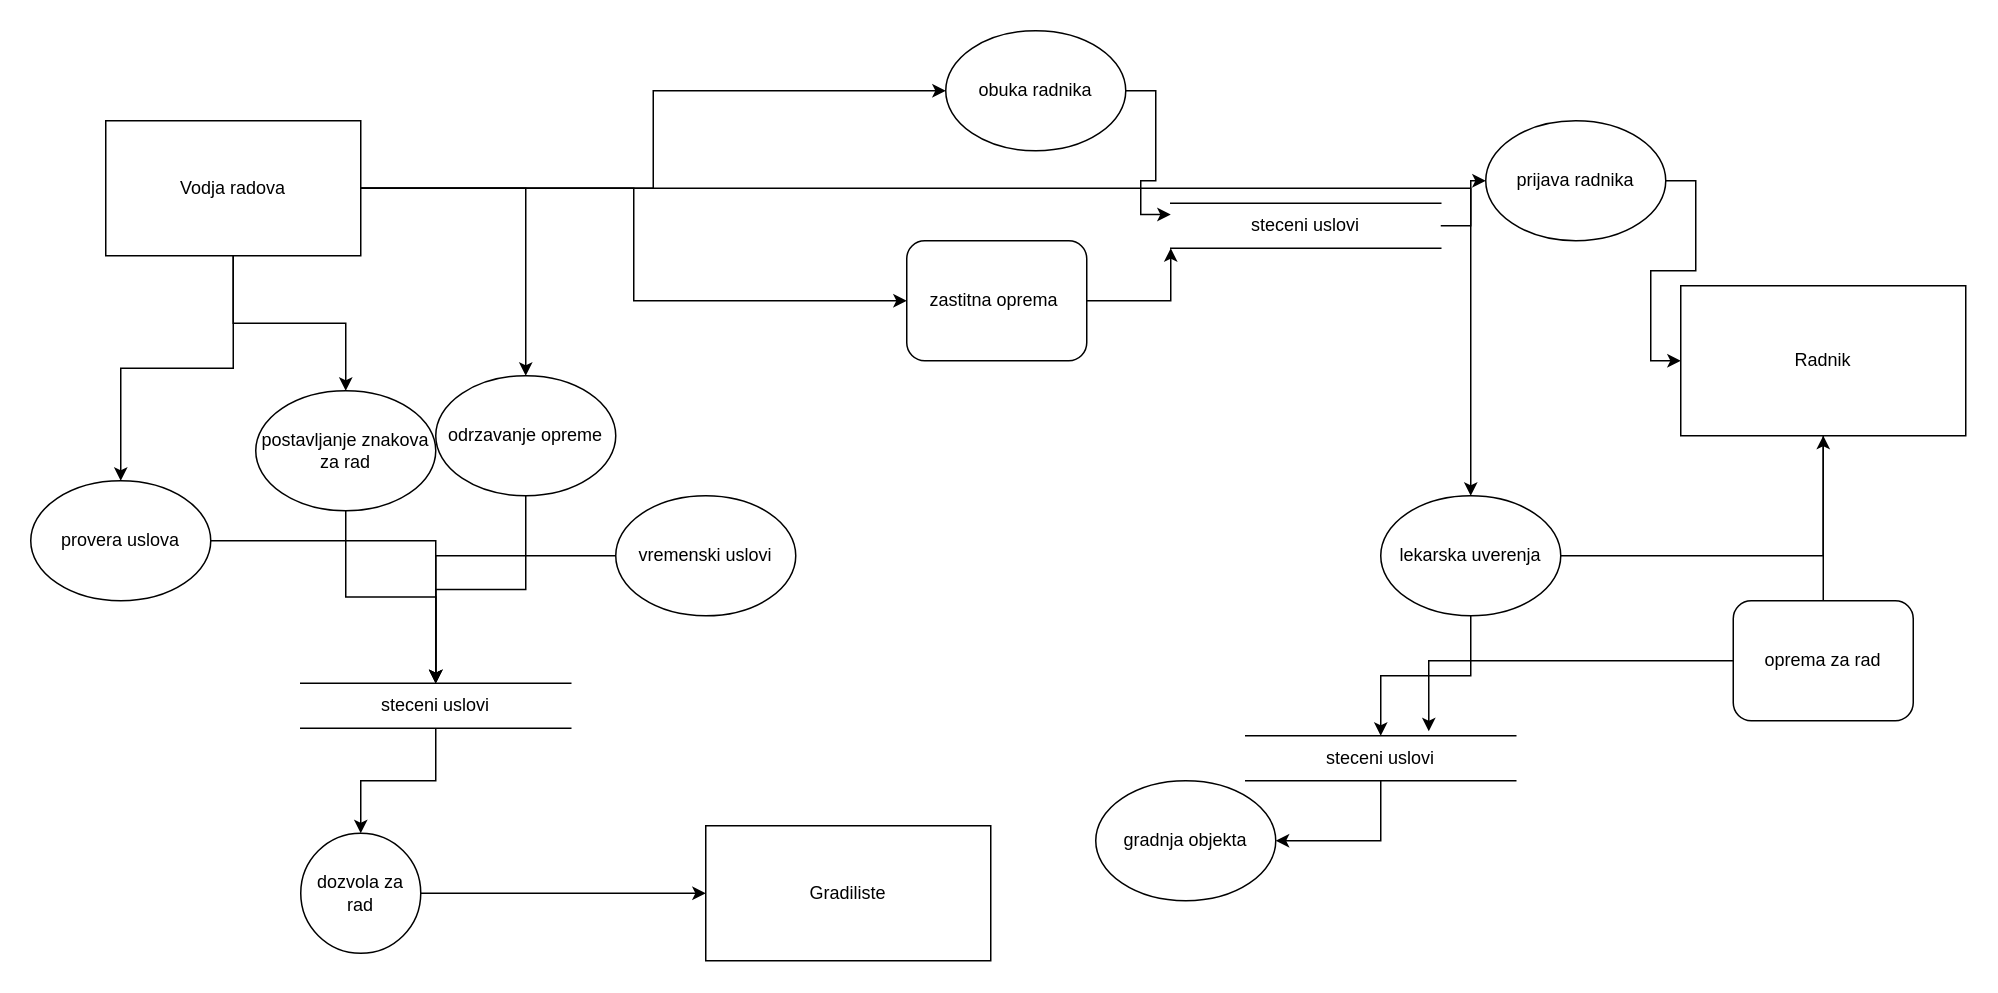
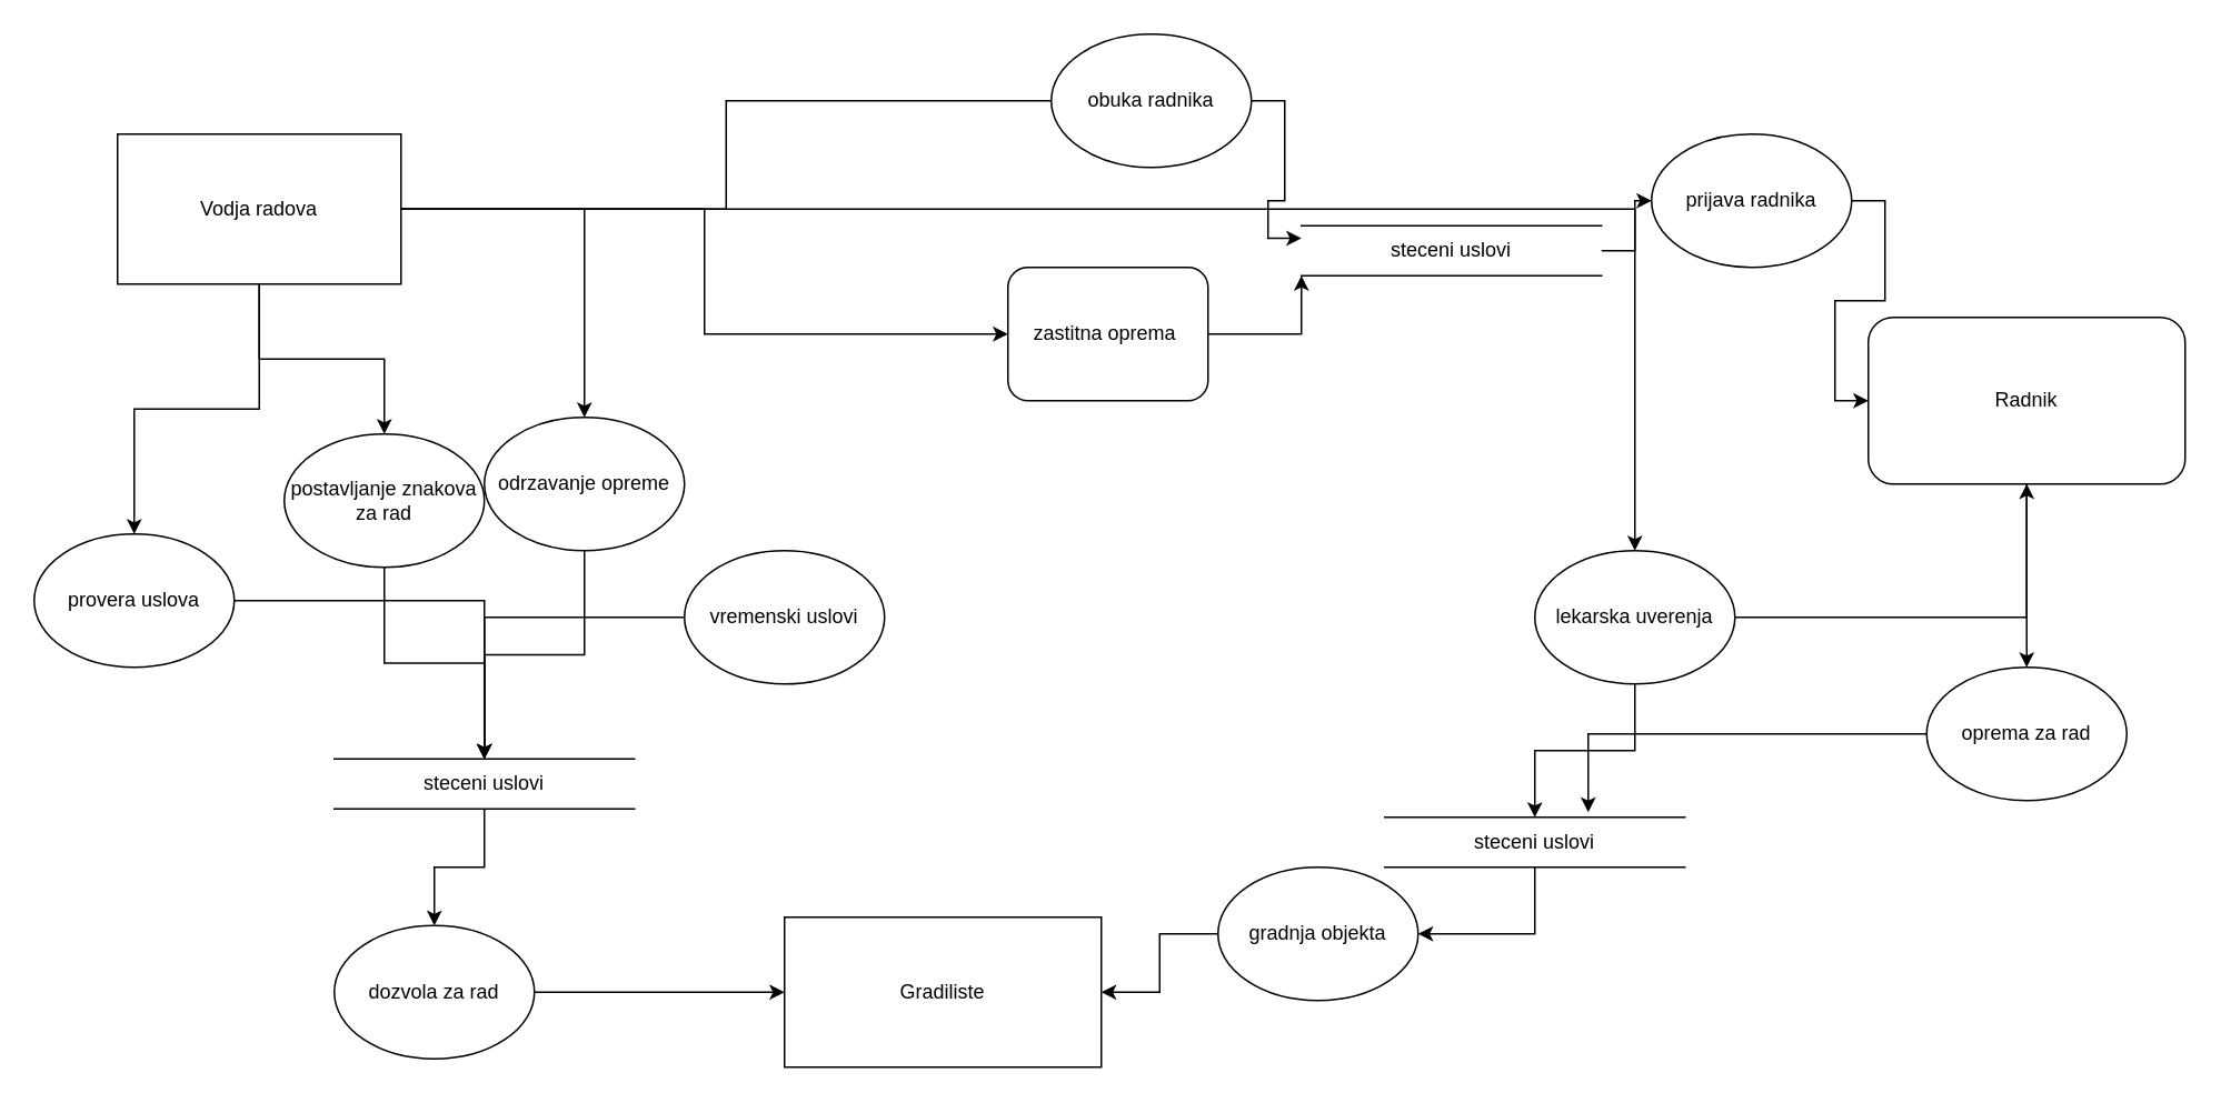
- <mxCell id="2" style="edgeStyle=orthogonalEdgeStyle;rounded=0;orthogonalLoop=1;jettySize=auto;html=1;" edge="1" parent="1" source="8" target="28"><mxGeometry relative="1" as="geometry" /></mxCell>
+ <mxCell id="2" style="edgeStyle=orthogonalEdgeStyle;rounded=0;orthogonalLoop=1;jettySize=auto;html=1;endArrow=none;" edge="1" parent="1" source="8" target="28"><mxGeometry relative="1" as="geometry" /></mxCell>
- <mxCell id="10" value="Radnik" style="rounded=0;whiteSpace=wrap;html=1;" vertex="1" parent="1"><mxGeometry x="1120" y="190" width="190" height="100" as="geometry" /></mxCell>
+ <mxCell id="10" value="Radnik" style="whiteSpace=wrap;html=1;rounded=1;" vertex="1" parent="1"><mxGeometry x="1120" y="190" width="190" height="100" as="geometry" /></mxCell>
- <mxCell id="9" style="edgeStyle=orthogonalEdgeStyle;rounded=0;orthogonalLoop=1;jettySize=auto;html=1;endArrow=none;" edge="1" parent="1" source="10" target="16"><mxGeometry relative="1" as="geometry" /></mxCell>
+ <mxCell id="9" style="edgeStyle=orthogonalEdgeStyle;rounded=0;orthogonalLoop=1;jettySize=auto;html=1;" edge="1" parent="1" source="10" target="16"><mxGeometry relative="1" as="geometry" /></mxCell>
- <mxCell id="16" value="oprema za rad" style="whiteSpace=wrap;html=1;rounded=1;" vertex="1" parent="1"><mxGeometry x="1155" y="400" width="120" height="80" as="geometry" /></mxCell>
+ <mxCell id="16" value="oprema za rad" style="ellipse;whiteSpace=wrap;html=1;" vertex="1" parent="1"><mxGeometry x="1155" y="400" width="120" height="80" as="geometry" /></mxCell>
+ <mxCell id="31" style="edgeStyle=orthogonalEdgeStyle;rounded=0;orthogonalLoop=1;jettySize=auto;html=1;entryX=1;entryY=0.5;entryDx=0;entryDy=0;" edge="1" parent="1" source="32" target="11"><mxGeometry relative="1" as="geometry" /></mxCell>
- <mxCell id="22" value="dozvola za rad&lt;br&gt;" style="ellipse;whiteSpace=wrap;html=1;" vertex="1" parent="1"><mxGeometry x="200" y="555" width="80" height="80" as="geometry" /></mxCell>
+ <mxCell id="22" value="dozvola za rad&lt;br&gt;" style="ellipse;whiteSpace=wrap;html=1;" vertex="1" parent="1"><mxGeometry x="200" y="555" width="120" height="80" as="geometry" /></mxCell>
